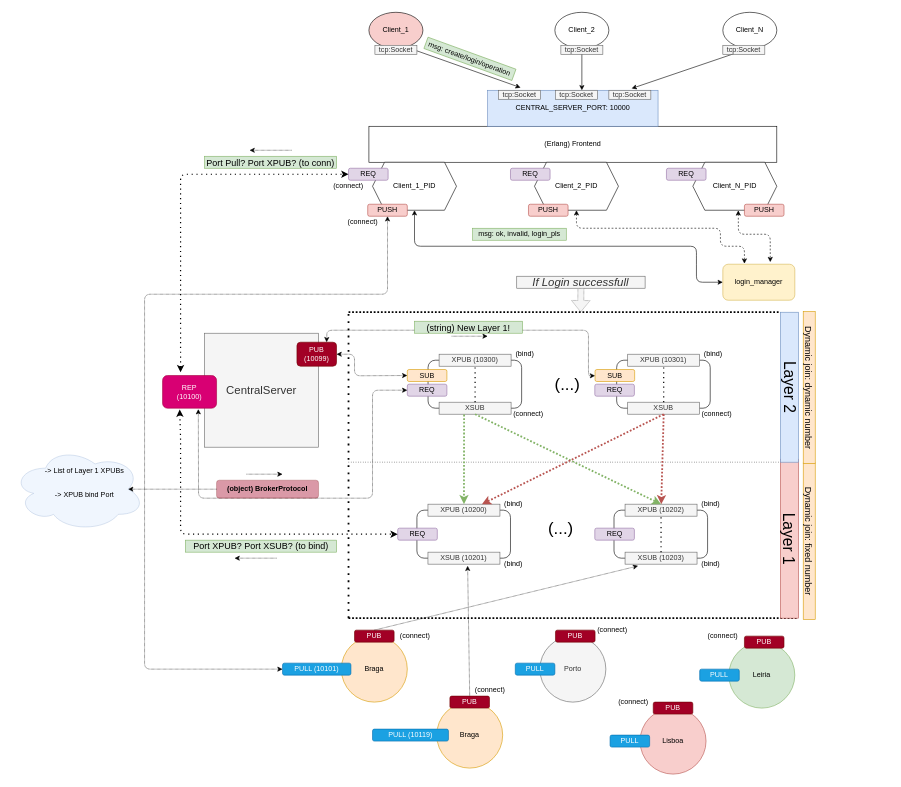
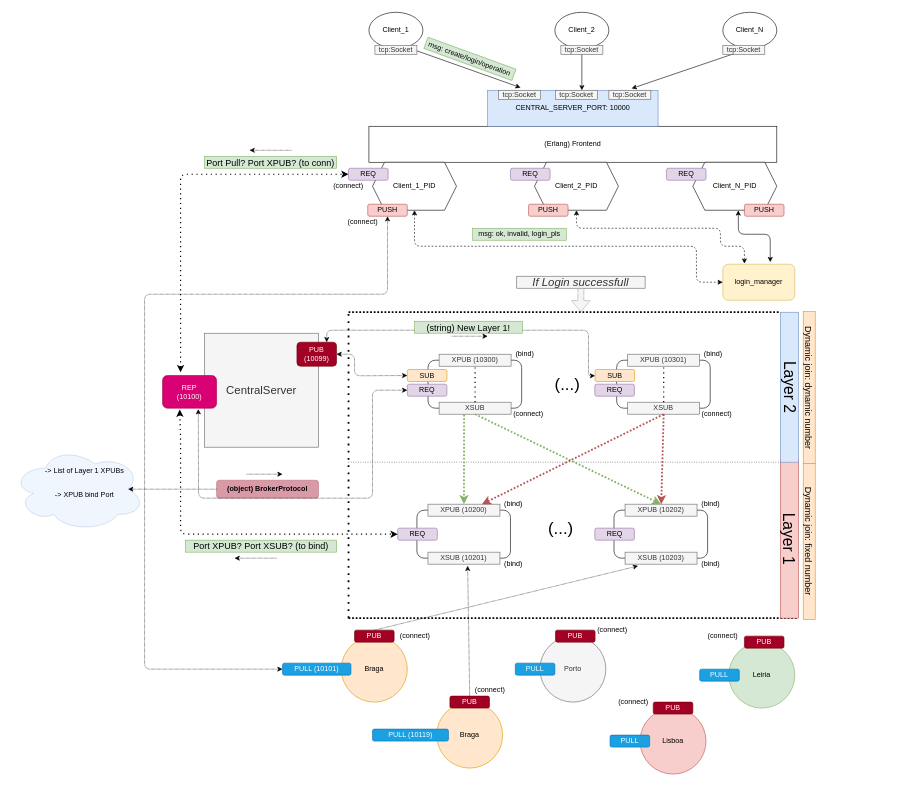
- <mxCell id="3" value="Client_1" style="ellipse;whiteSpace=wrap;html=1;fillColor=#f8cecc;" parent="1" vertex="1"><mxGeometry x="614" y="20" width="90" height="60" as="geometry" /></mxCell>
+ <mxCell id="3" value="Client_1" style="ellipse;whiteSpace=wrap;html=1;" parent="1" vertex="1"><mxGeometry x="614" y="20" width="90" height="60" as="geometry" /></mxCell>
- <mxCell id="17" value="" style="endArrow=classic;html=1;exitX=0.541;exitY=1.003;exitDx=0;exitDy=0;exitPerimeter=0;entryX=0.659;entryY=-0.06;entryDx=0;entryDy=0;entryPerimeter=0;dashed=1;startArrow=classic;startFill=1;" parent="1" source="14" target="12" edge="1"><mxGeometry width="50" height="50" relative="1" as="geometry"><mxPoint x="970" y="340" as="sourcePoint" /><mxPoint x="1020" y="290" as="targetPoint" /><Array as="points"><mxPoint x="1230" y="390" /><mxPoint x="1283" y="390" /></Array></mxGeometry></mxCell>
+ <mxCell id="17" value="" style="endArrow=classic;html=1;exitX=0.541;exitY=1.003;exitDx=0;exitDy=0;exitPerimeter=0;entryX=0.659;entryY=-0.06;entryDx=0;entryDy=0;entryPerimeter=0;dashed=0;startArrow=classic;startFill=1;" parent="1" source="14" target="12" edge="1"><mxGeometry width="50" height="50" relative="1" as="geometry"><mxPoint x="970" y="340" as="sourcePoint" /><mxPoint x="1020" y="290" as="targetPoint" /><Array as="points"><mxPoint x="1230" y="390" /><mxPoint x="1283" y="390" /></Array></mxGeometry></mxCell>
- <mxCell id="15" value="" style="endArrow=classic;html=1;exitX=0.5;exitY=1;exitDx=0;exitDy=0;entryX=0;entryY=0.5;entryDx=0;entryDy=0;dashed=0;startArrow=classic;startFill=1;" parent="1" source="11" target="12" edge="1"><mxGeometry width="50" height="50" relative="1" as="geometry"><mxPoint x="970" y="340" as="sourcePoint" /><mxPoint x="1020" y="290" as="targetPoint" /><Array as="points"><mxPoint x="690" y="410" /><mxPoint x="1160" y="410" /><mxPoint x="1160" y="430" /><mxPoint x="1160" y="470" /></Array></mxGeometry></mxCell>
+ <mxCell id="15" value="" style="endArrow=classic;html=1;exitX=0.5;exitY=1;exitDx=0;exitDy=0;entryX=0;entryY=0.5;entryDx=0;entryDy=0;dashed=1;startArrow=classic;startFill=1;" parent="1" source="11" target="12" edge="1"><mxGeometry width="50" height="50" relative="1" as="geometry"><mxPoint x="970" y="340" as="sourcePoint" /><mxPoint x="1020" y="290" as="targetPoint" /><Array as="points"><mxPoint x="690" y="410" /><mxPoint x="1160" y="410" /><mxPoint x="1160" y="430" /><mxPoint x="1160" y="470" /></Array></mxGeometry></mxCell>
- <mxCell id="64" value="" style="endArrow=none;dashed=1;html=1;dashPattern=1 3;strokeWidth=2;exitX=0.5;exitY=0;exitDx=0;exitDy=0;entryX=0.5;entryY=1;entryDx=0;entryDy=0;" parent="1" source="63" target="62" edge="1"><mxGeometry width="50" height="50" relative="1" as="geometry"><mxPoint x="1088.58" y="930" as="sourcePoint" /><mxPoint x="1138.58" y="880" as="targetPoint" /></mxGeometry></mxCell>
